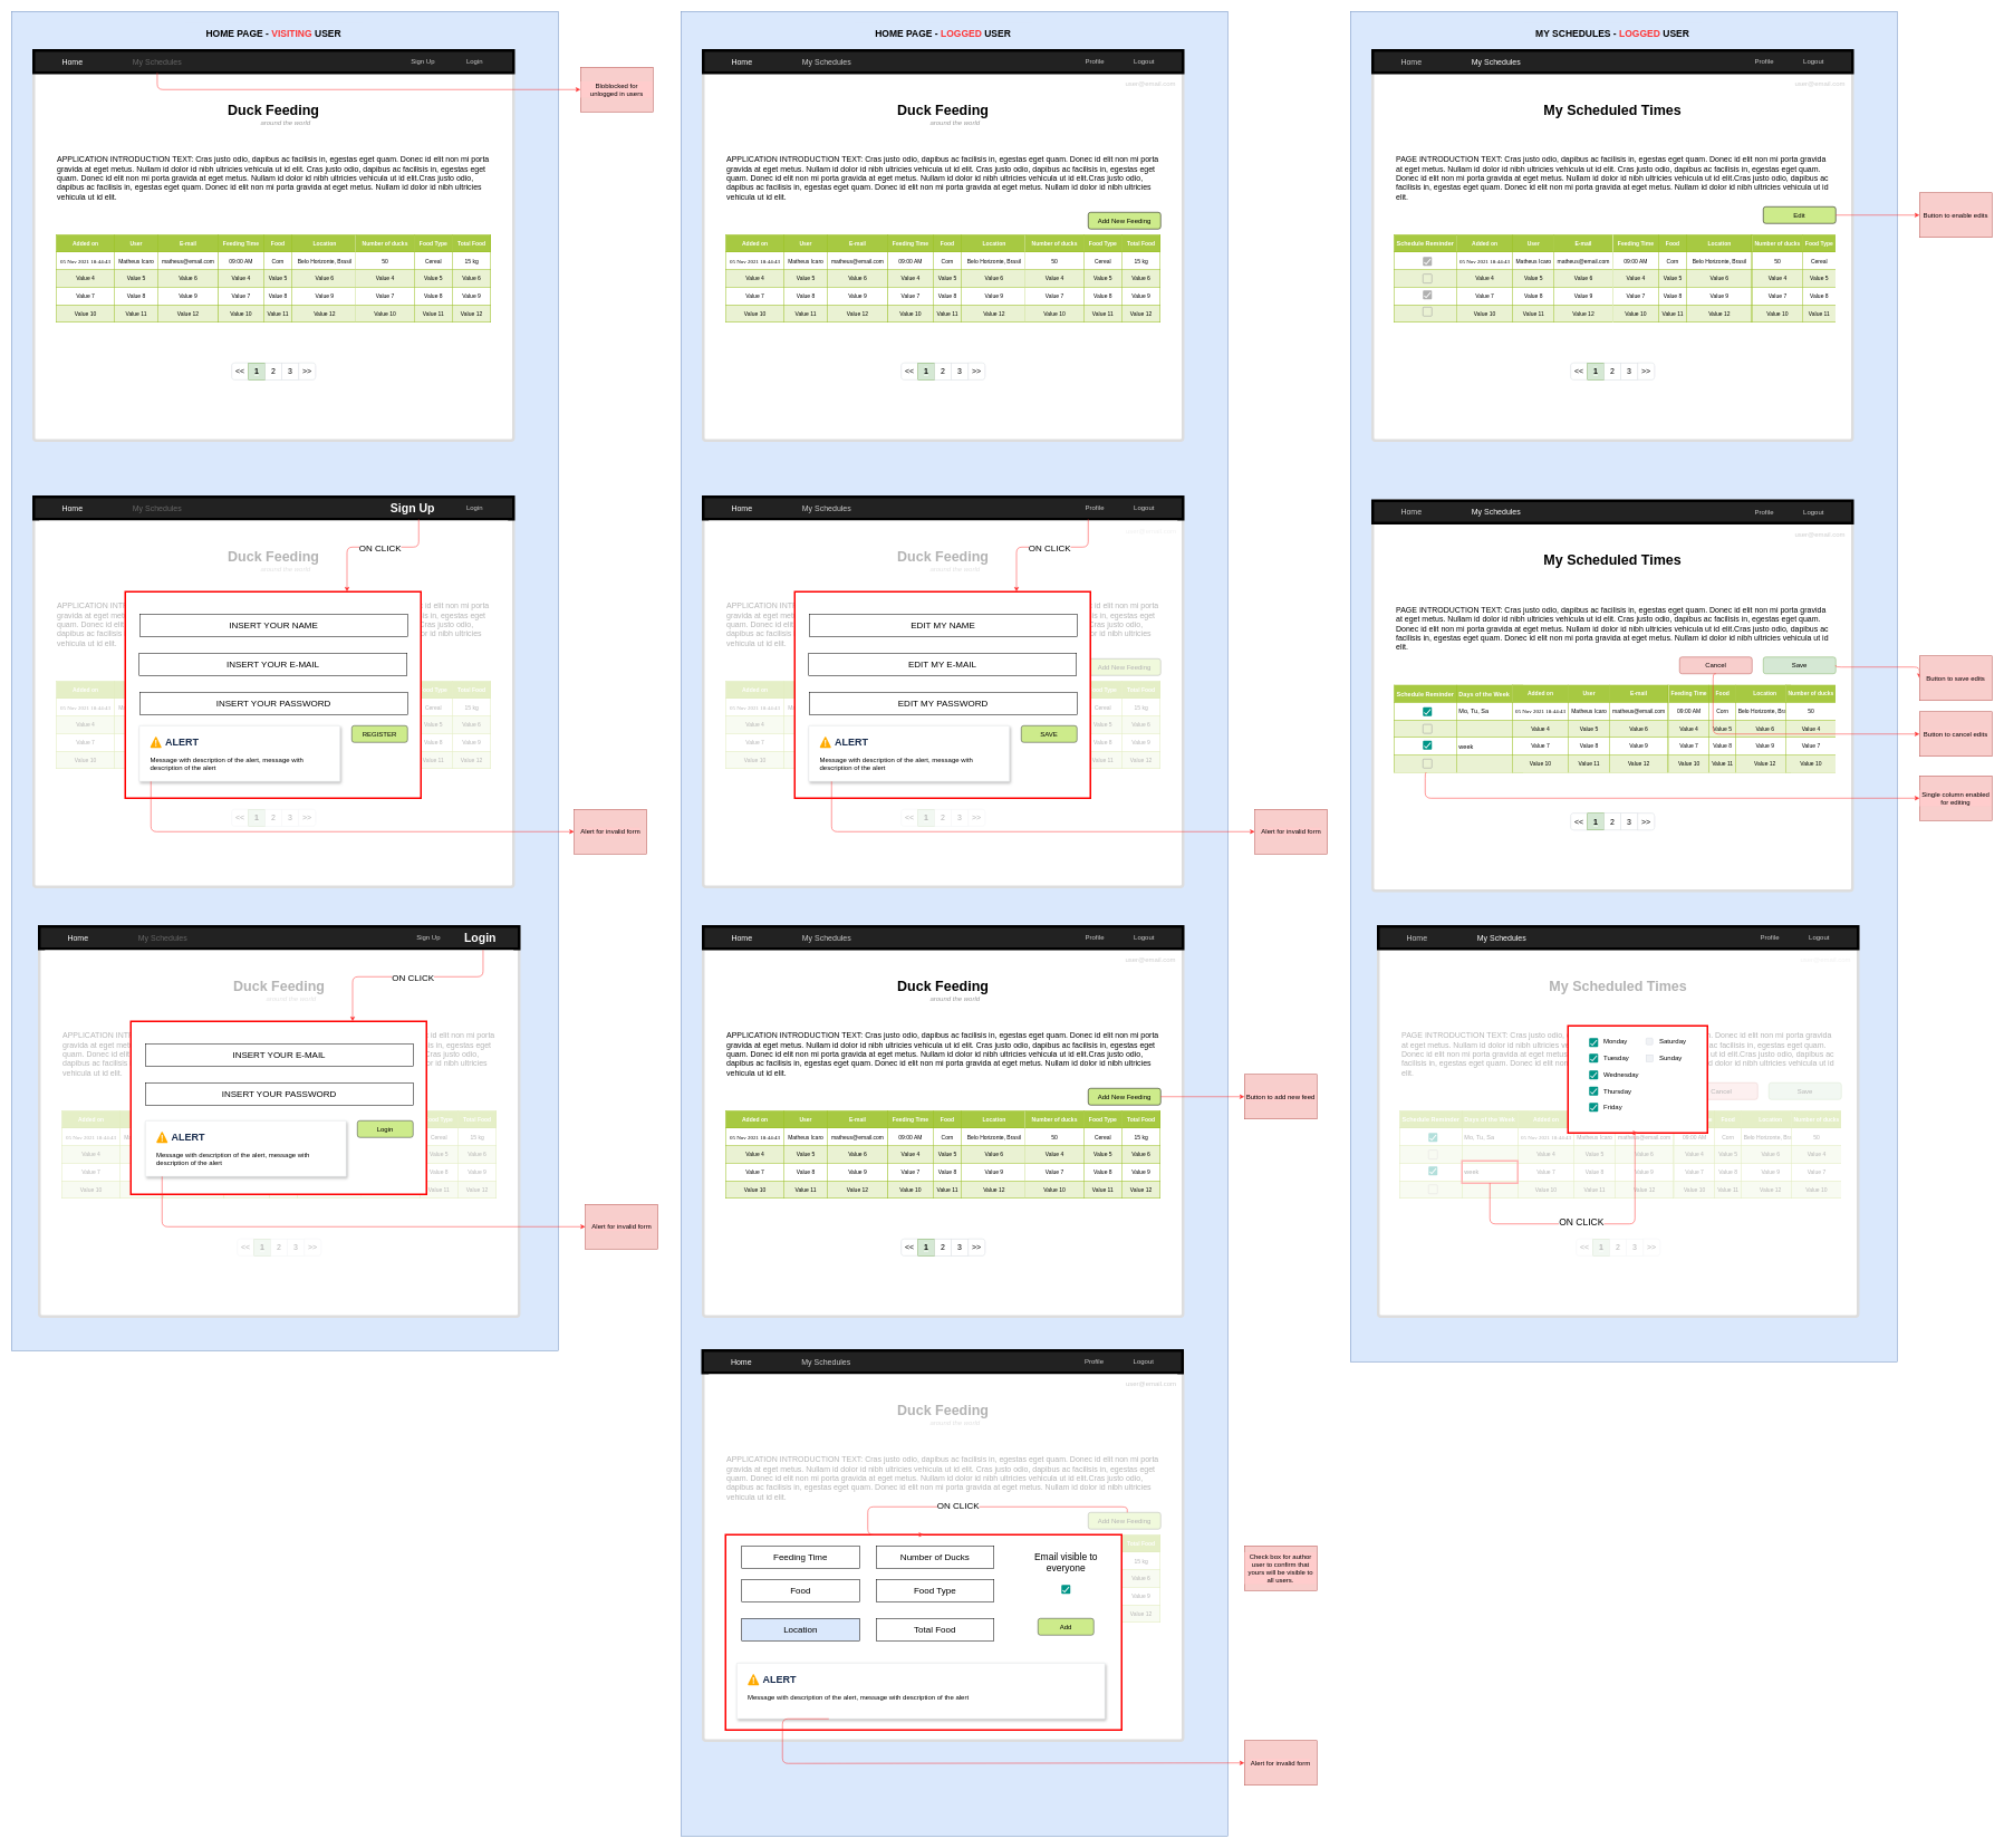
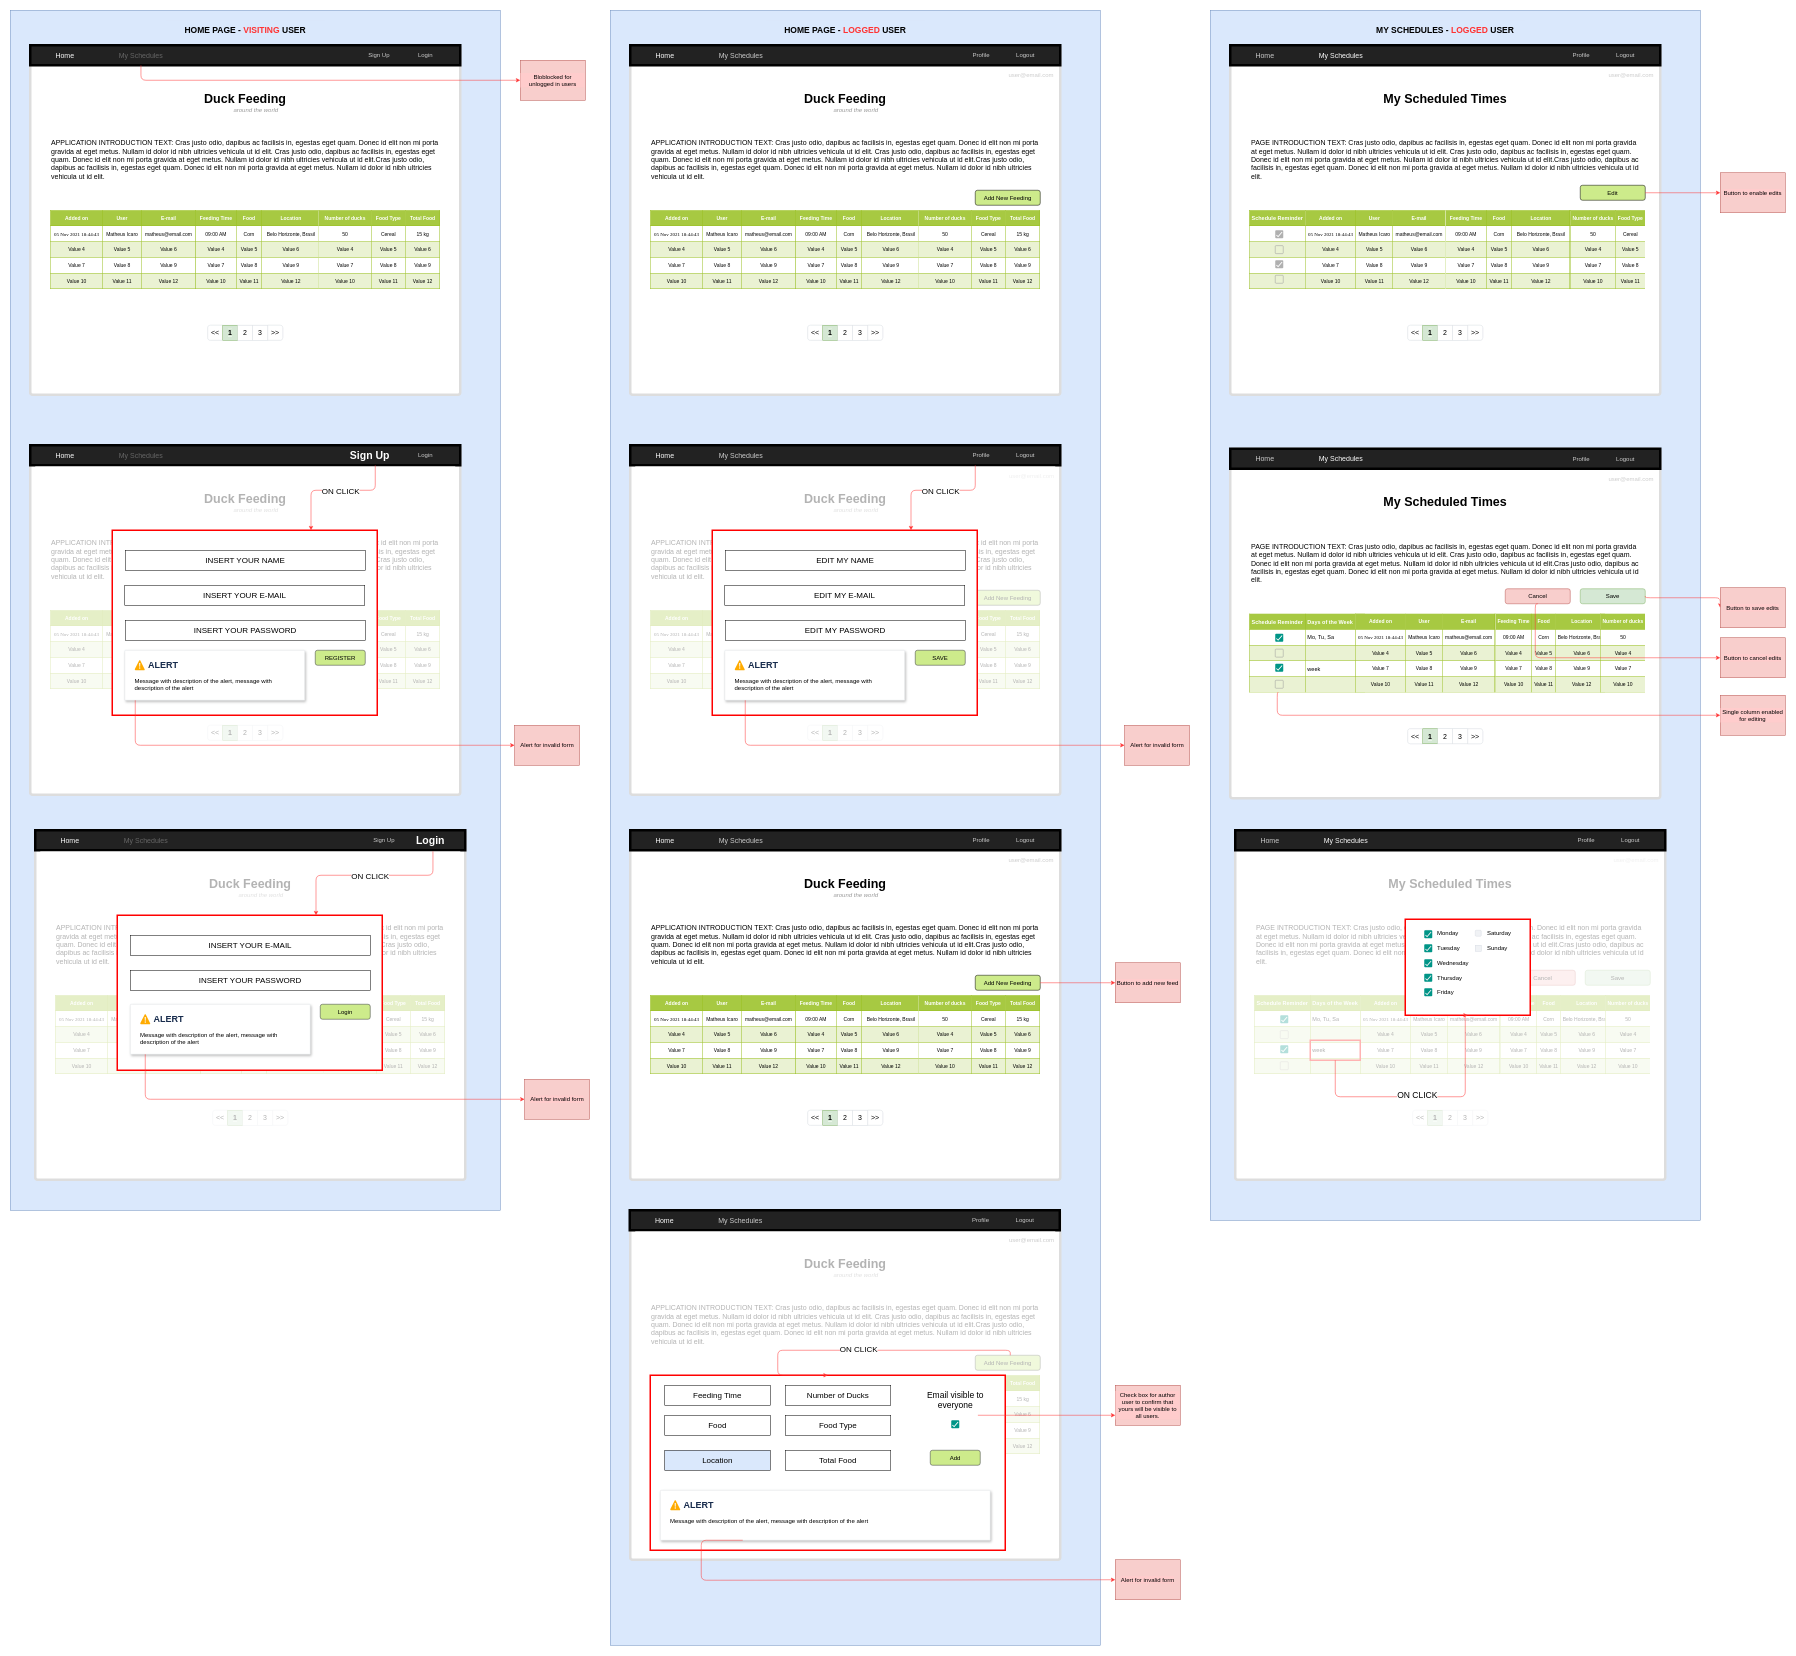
+ <mxCell id="256" value="" style="edgeStyle=segmentEdgeStyle;endArrow=classic;html=1;fontSize=10;fontColor=#000000;strokeColor=#FF3333;exitX=0.75;exitY=1;exitDx=0;exitDy=0;entryX=0;entryY=0.75;entryDx=0;entryDy=0;" edge="1" parent="1" source="255" target="257"><mxGeometry width="50" height="50" relative="1" as="geometry"><mxPoint x="2083.5" y="2670" as="sourcePoint" /><mxPoint x="2170" y="2830" as="targetPoint" /><Array as="points" /></mxGeometry></mxCell>
